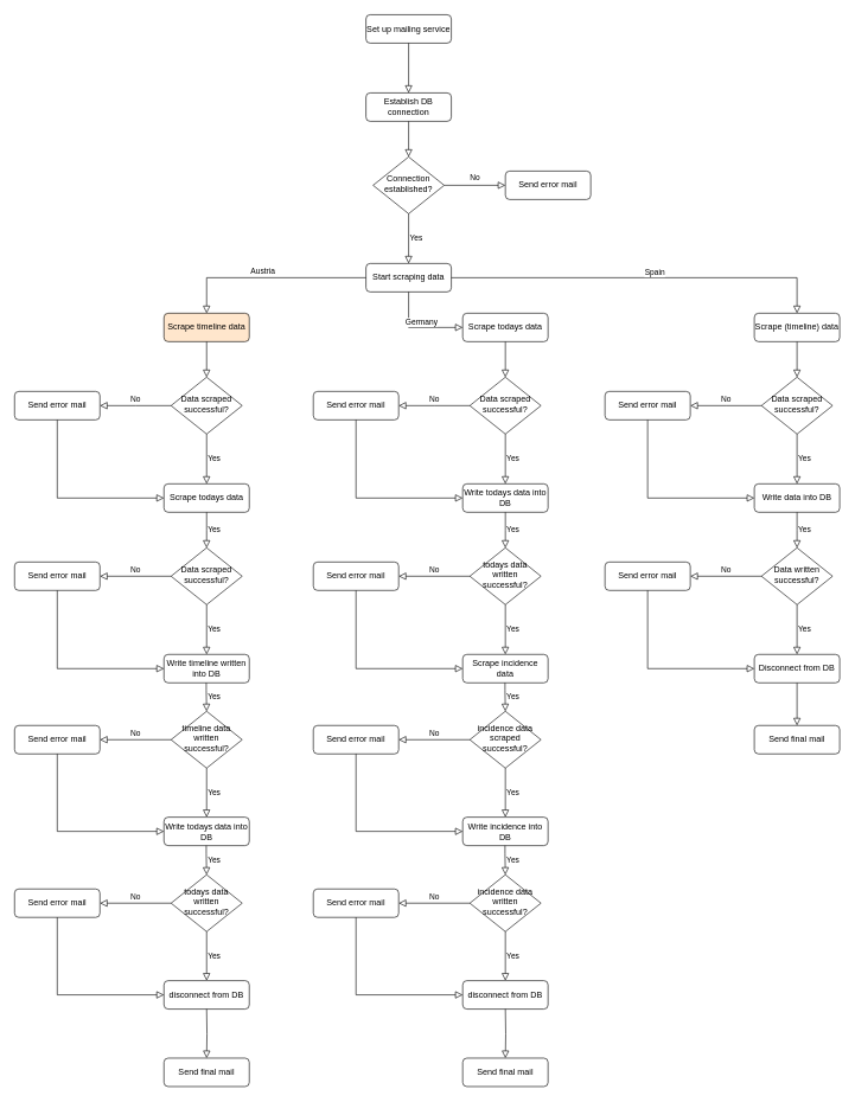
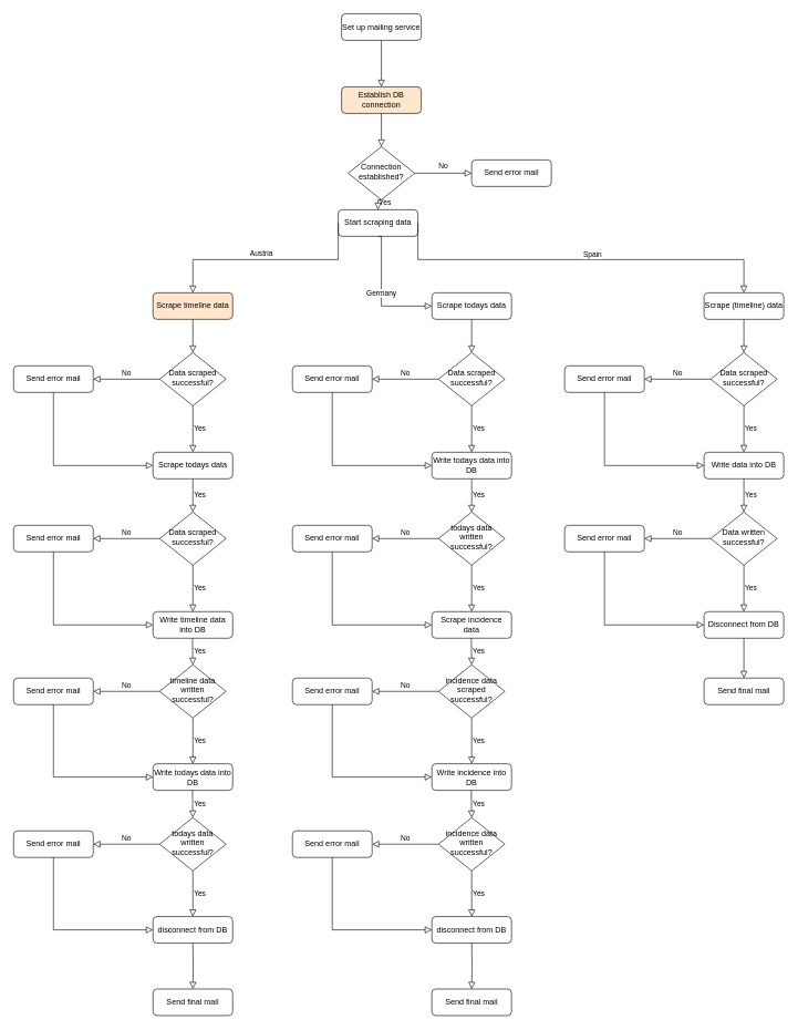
- <mxCell id="7" value="Establish DB connection" style="rounded=1;whiteSpace=wrap;html=1;fontSize=12;glass=0;strokeWidth=1;shadow=0;" vertex="1" parent="1"><mxGeometry x="514" y="130" width="120" height="40" as="geometry" /></mxCell>
+ <mxCell id="7" value="Establish DB connection" style="rounded=1;whiteSpace=wrap;html=1;fontSize=12;glass=0;strokeWidth=1;shadow=0;fillColor=#ffe6cc;" vertex="1" parent="1"><mxGeometry x="514" y="130" width="120" height="40" as="geometry" /></mxCell>
- <mxCell id="9" value="Start scraping data" style="rounded=1;whiteSpace=wrap;html=1;fontSize=12;glass=0;strokeWidth=1;shadow=0;" vertex="1" parent="1"><mxGeometry x="514" y="370" width="120" height="40" as="geometry" /></mxCell>
+ <mxCell id="9" value="Start scraping data" style="rounded=1;whiteSpace=wrap;html=1;fontSize=12;glass=0;strokeWidth=1;shadow=0;" vertex="1" parent="1"><mxGeometry x="509" y="315" width="120" height="40" as="geometry" /></mxCell>
- <mxCell id="26" value="Write timeline written into DB" style="rounded=1;whiteSpace=wrap;html=1;fontSize=12;glass=0;strokeWidth=1;shadow=0;" vertex="1" parent="1"><mxGeometry x="230" y="920" width="120" height="40" as="geometry" /></mxCell>
+ <mxCell id="26" value="Write timeline data into DB" style="rounded=1;whiteSpace=wrap;html=1;fontSize=12;glass=0;strokeWidth=1;shadow=0;" vertex="1" parent="1"><mxGeometry x="230" y="920" width="120" height="40" as="geometry" /></mxCell>
